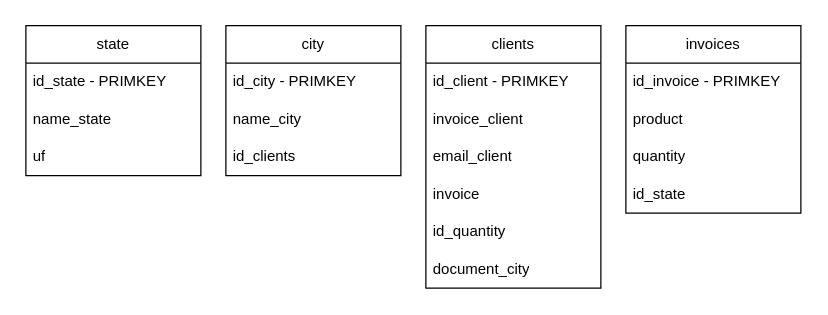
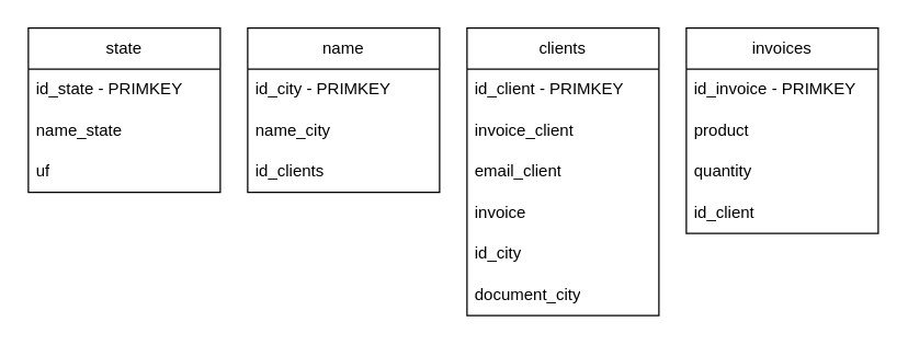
- <mxCell id="14" value="city" style="swimlane;fontStyle=0;childLayout=stackLayout;horizontal=1;startSize=30;horizontalStack=0;resizeParent=1;resizeParentMax=0;resizeLast=0;collapsible=1;marginBottom=0;whiteSpace=wrap;html=1;" vertex="1" parent="1"><mxGeometry x="180" y="20" width="140" height="120" as="geometry"><mxRectangle x="220" y="140" width="70" height="30" as="alternateBounds" /></mxGeometry></mxCell>
+ <mxCell id="14" value="name" style="swimlane;fontStyle=0;childLayout=stackLayout;horizontal=1;startSize=30;horizontalStack=0;resizeParent=1;resizeParentMax=0;resizeLast=0;collapsible=1;marginBottom=0;whiteSpace=wrap;html=1;" vertex="1" parent="1"><mxGeometry x="180" y="20" width="140" height="120" as="geometry"><mxRectangle x="220" y="140" width="70" height="30" as="alternateBounds" /></mxGeometry></mxCell>
- <mxCell id="13" value="id_state" style="text;strokeColor=none;fillColor=none;align=left;verticalAlign=middle;spacingLeft=4;spacingRight=4;overflow=hidden;points=[[0,0.5],[1,0.5]];portConstraint=eastwest;rotatable=0;whiteSpace=wrap;html=1;" vertex="1" parent="9"><mxGeometry y="120" width="140" height="30" as="geometry" /></mxCell>
+ <mxCell id="13" value="id_client" style="text;strokeColor=none;fillColor=none;align=left;verticalAlign=middle;spacingLeft=4;spacingRight=4;overflow=hidden;points=[[0,0.5],[1,0.5]];portConstraint=eastwest;rotatable=0;whiteSpace=wrap;html=1;" vertex="1" parent="9"><mxGeometry y="120" width="140" height="30" as="geometry" /></mxCell>
- <mxCell id="7" value="id_quantity" style="text;strokeColor=none;fillColor=none;align=left;verticalAlign=middle;spacingLeft=4;spacingRight=4;overflow=hidden;points=[[0,0.5],[1,0.5]];portConstraint=eastwest;rotatable=0;whiteSpace=wrap;html=1;" vertex="1" parent="2"><mxGeometry y="150" width="140" height="30" as="geometry" /></mxCell>
+ <mxCell id="7" value="id_city" style="text;strokeColor=none;fillColor=none;align=left;verticalAlign=middle;spacingLeft=4;spacingRight=4;overflow=hidden;points=[[0,0.5],[1,0.5]];portConstraint=eastwest;rotatable=0;whiteSpace=wrap;html=1;" vertex="1" parent="2"><mxGeometry y="150" width="140" height="30" as="geometry" /></mxCell>
